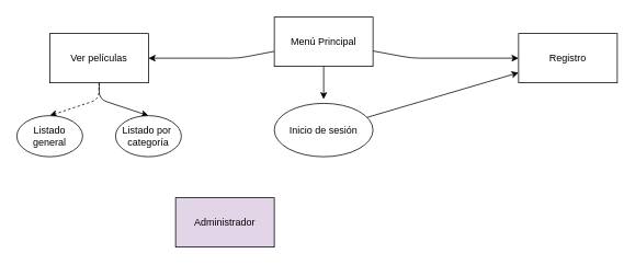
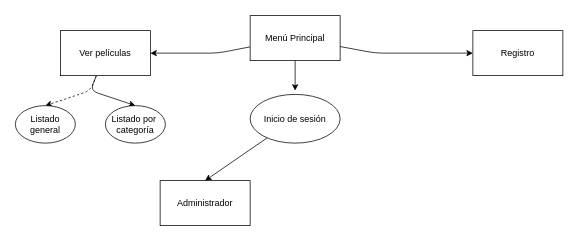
- <mxCell id="9" value="Ver películas" style="rounded=0;whiteSpace=wrap;html=1;" vertex="1" parent="1"><mxGeometry x="60" y="40" width="120" height="60" as="geometry" /></mxCell>
+ <mxCell id="9" value="Ver películas" style="rounded=0;whiteSpace=wrap;html=1;" vertex="1" parent="1"><mxGeometry x="80" y="40" width="120" height="60" as="geometry" /></mxCell>
- <mxCell id="12" style="edgeStyle=none;html=1;" edge="1" parent="1" source="13" target="6"><mxGeometry relative="1" as="geometry" /></mxCell>
+ <mxCell id="12" style="edgeStyle=none;html=1;entryX=0.5;entryY=0;entryDx=0;entryDy=0;" edge="1" parent="1" source="13" target="14"><mxGeometry relative="1" as="geometry" /></mxCell>
- <mxCell id="14" value="Administrador" style="rounded=0;whiteSpace=wrap;html=1;fillColor=#e1d5e7;" vertex="1" parent="1"><mxGeometry x="213" y="240" width="120" height="60" as="geometry" /></mxCell>
+ <mxCell id="14" value="Administrador" style="rounded=0;whiteSpace=wrap;html=1;" vertex="1" parent="1"><mxGeometry x="213" y="240" width="120" height="60" as="geometry" /></mxCell>
